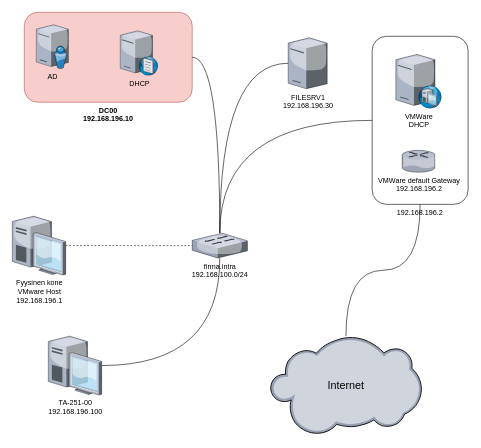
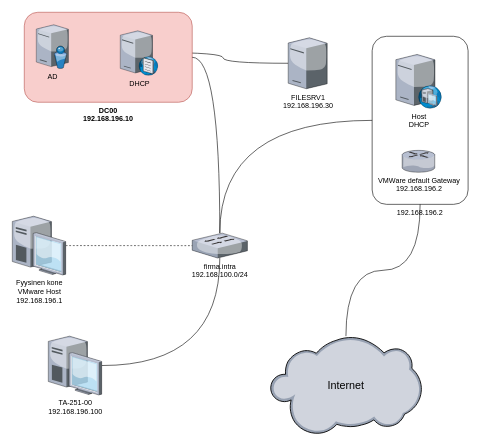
- <mxCell id="17" value="VMWare &lt;br&gt;DHCP" style="verticalLabelPosition=bottom;aspect=fixed;html=1;verticalAlign=top;strokeColor=none;align=center;outlineConnect=0;shape=mxgraph.citrix.dhcp_server;" vertex="1" parent="14"><mxGeometry x="39.5" y="30.25" width="76" height="90" as="geometry" /></mxCell>
+ <mxCell id="17" value="Host &lt;br&gt;DHCP" style="verticalLabelPosition=bottom;aspect=fixed;html=1;verticalAlign=top;strokeColor=none;align=center;outlineConnect=0;shape=mxgraph.citrix.dhcp_server;" vertex="1" parent="14"><mxGeometry x="39.5" y="30.25" width="76" height="90" as="geometry" /></mxCell>
- <mxCell id="2" style="edgeStyle=orthogonalEdgeStyle;curved=1;orthogonalLoop=1;jettySize=auto;html=1;endArrow=none;endFill=0;fontSize=18;" edge="1" parent="1" source="3" target="6"><mxGeometry relative="1" as="geometry" /></mxCell>
+ <mxCell id="2" style="edgeStyle=orthogonalEdgeStyle;curved=1;orthogonalLoop=1;jettySize=auto;html=1;endArrow=none;endFill=0;fontSize=18;" edge="1" parent="1" source="3" target="13"><mxGeometry relative="1" as="geometry" /></mxCell>
